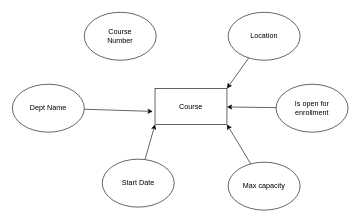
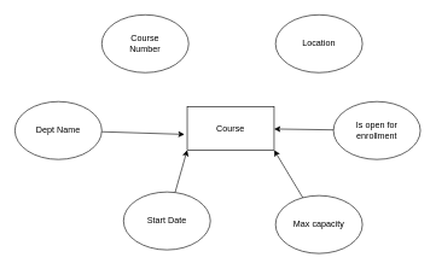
- <mxCell id="12" value="" style="edgeStyle=none;html=1;entryX=1;entryY=0;entryDx=0;entryDy=0;" edge="1" parent="1" source="13" target="2"><mxGeometry relative="1" as="geometry"><mxPoint x="440" y="190" as="targetPoint" /></mxGeometry></mxCell>
